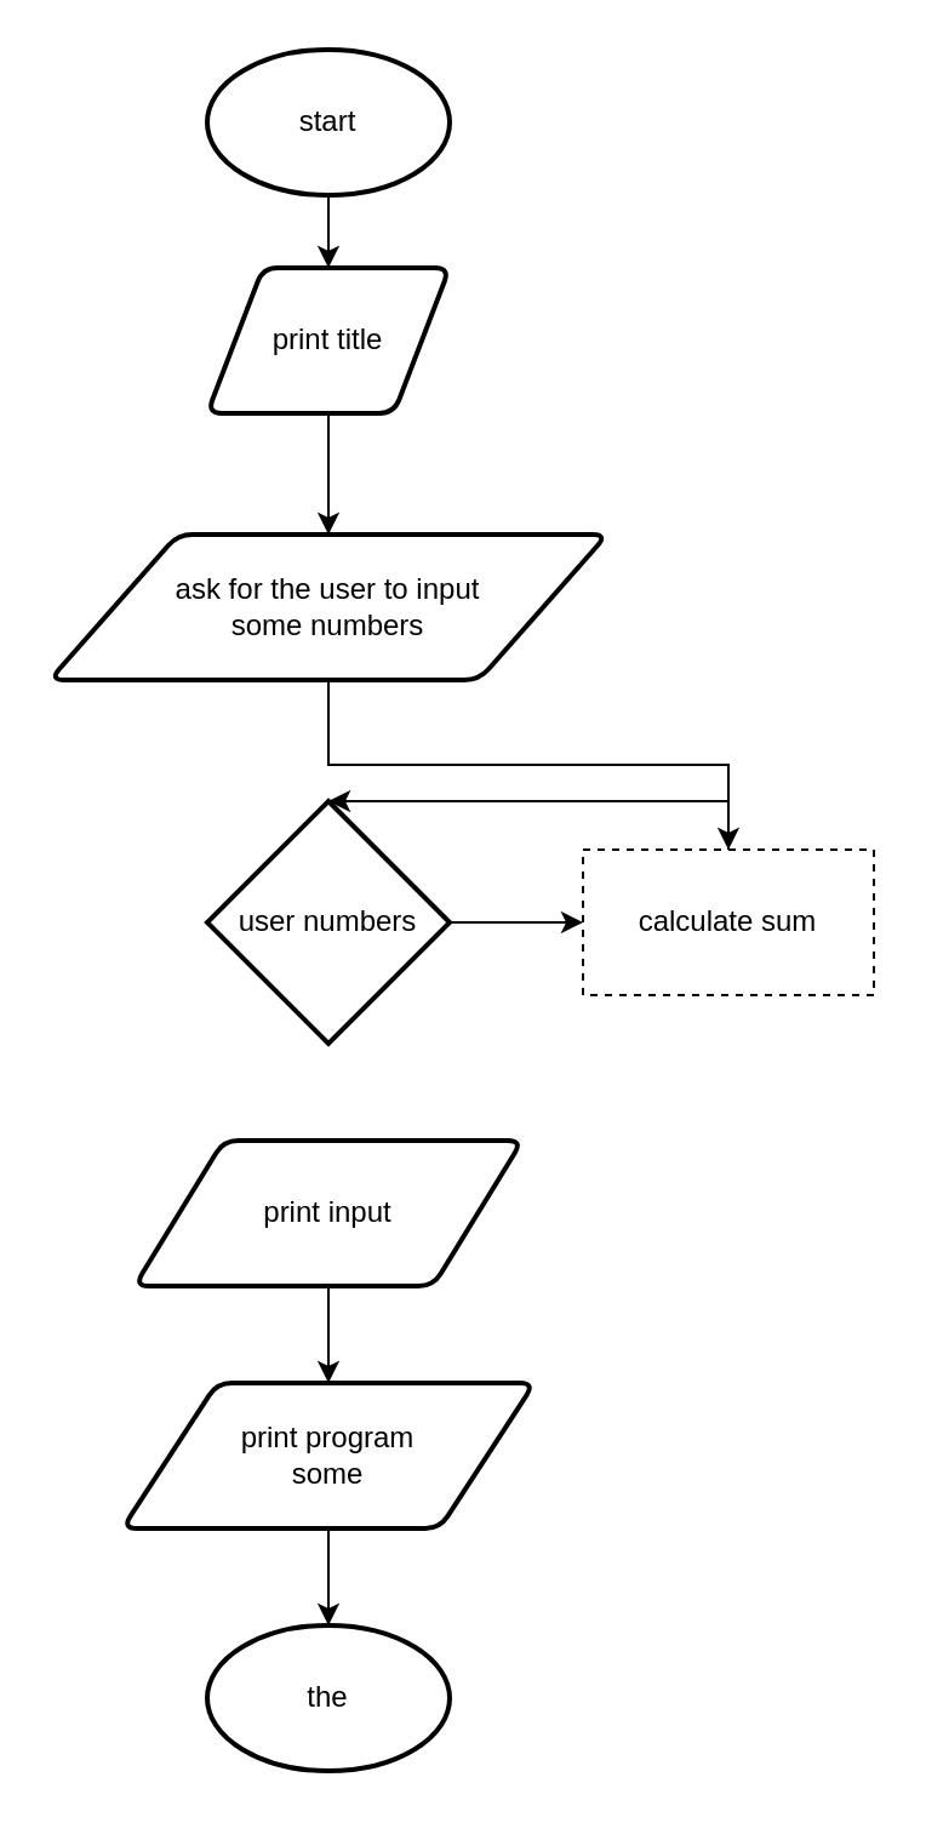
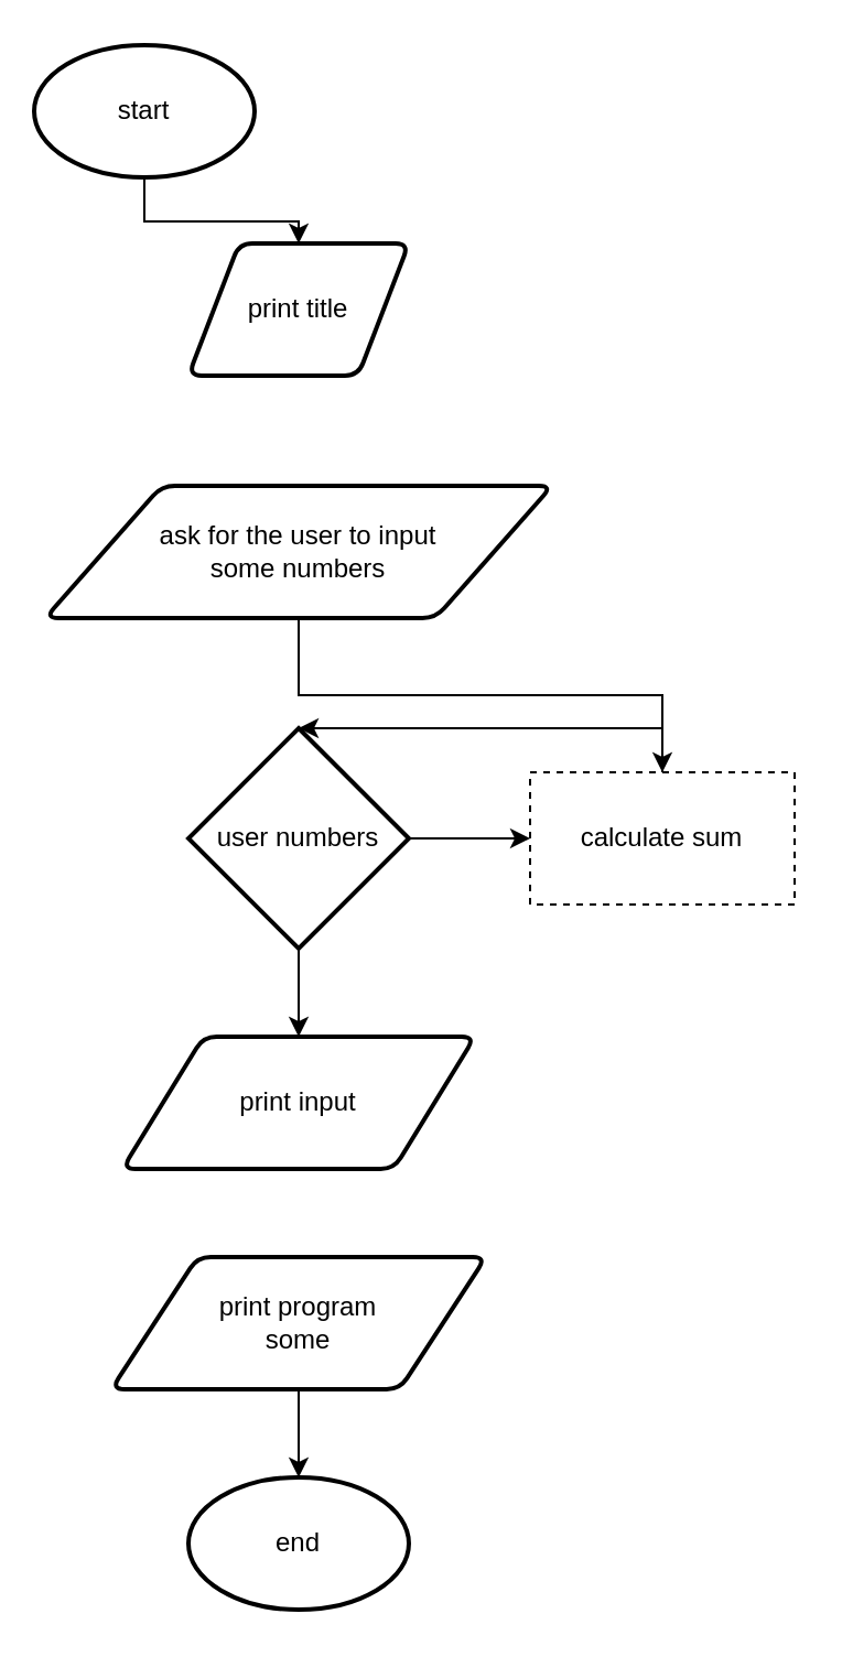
- <mxCell id="4" value="start" style="strokeWidth=2;html=1;shape=mxgraph.flowchart.start_1;whiteSpace=wrap;" vertex="1" parent="1"><mxGeometry x="85" y="20" width="100" height="60" as="geometry" /></mxCell>
+ <mxCell id="4" value="start" style="strokeWidth=2;html=1;shape=mxgraph.flowchart.start_1;whiteSpace=wrap;" vertex="1" parent="1"><mxGeometry x="15" y="20" width="100" height="60" as="geometry" /></mxCell>
- <mxCell id="9" value="" style="edgeStyle=orthogonalEdgeStyle;rounded=0;orthogonalLoop=1;jettySize=auto;html=1;" edge="1" parent="1" source="10" target="18"><mxGeometry relative="1" as="geometry"><mxPoint x="120" y="210" as="targetPoint" /></mxGeometry></mxCell>
+ <mxCell id="12" value="" style="edgeStyle=orthogonalEdgeStyle;rounded=0;orthogonalLoop=1;jettySize=auto;html=1;" edge="1" parent="1" source="13" target="8"><mxGeometry relative="1" as="geometry" /></mxCell>
- <mxCell id="7" value="" style="edgeStyle=orthogonalEdgeStyle;rounded=0;orthogonalLoop=1;jettySize=auto;html=1;" edge="1" parent="1" source="8" target="6"><mxGeometry relative="1" as="geometry" /></mxCell>
- <mxCell id="2" value="the" style="strokeWidth=2;html=1;shape=mxgraph.flowchart.start_1;whiteSpace=wrap;" vertex="1" parent="1"><mxGeometry x="85" y="670" width="100" height="60" as="geometry" /></mxCell>
+ <mxCell id="2" value="end" style="strokeWidth=2;html=1;shape=mxgraph.flowchart.start_1;whiteSpace=wrap;" vertex="1" parent="1"><mxGeometry x="85" y="670" width="100" height="60" as="geometry" /></mxCell>
